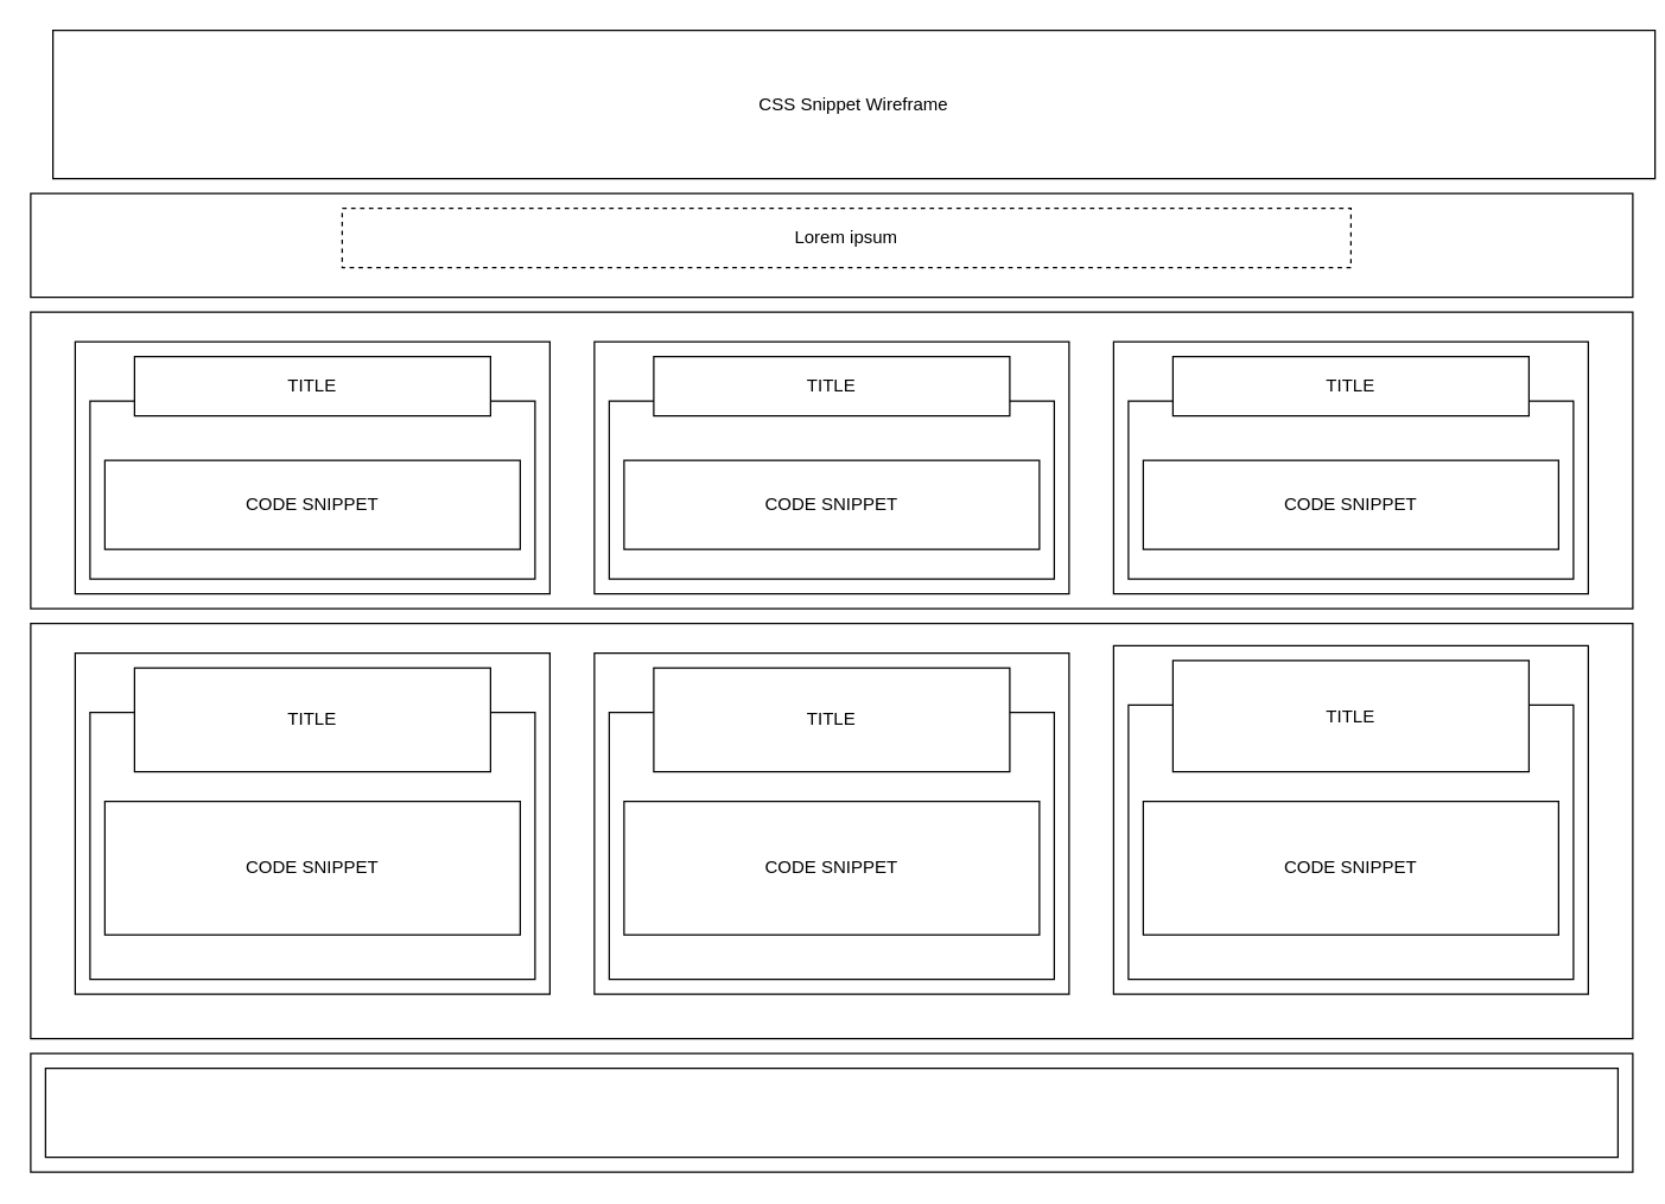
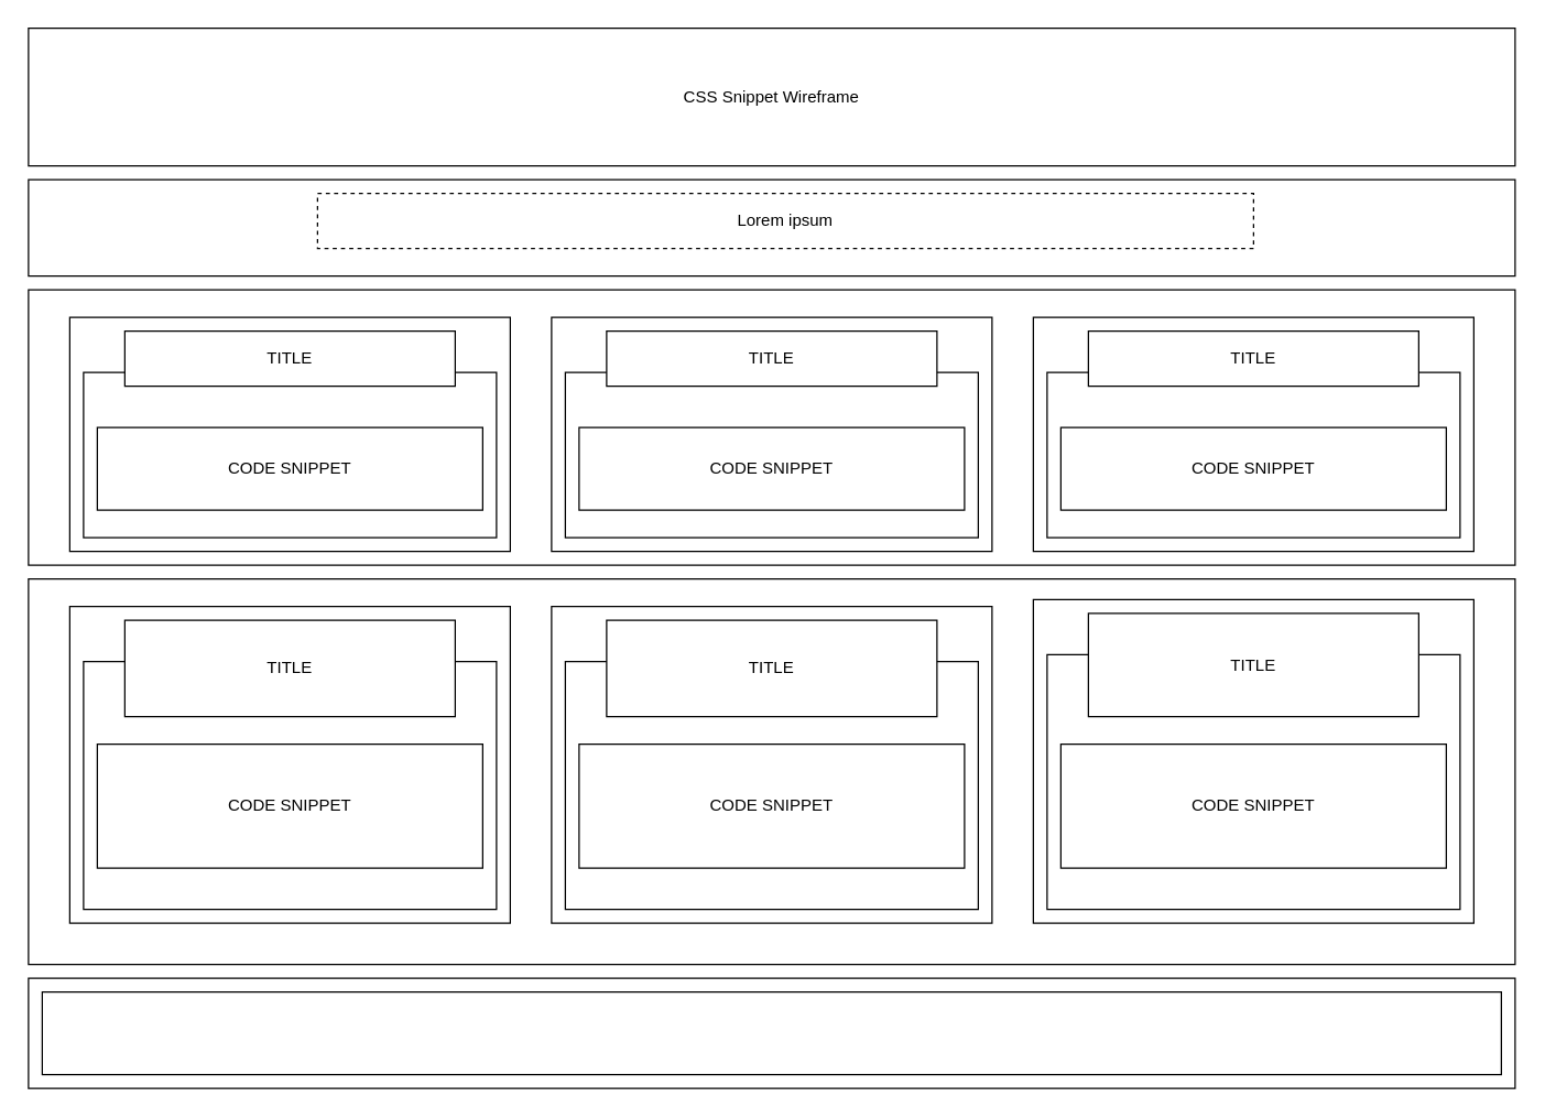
- <mxCell id="2" value="CSS Snippet Wireframe" style="rounded=0;whiteSpace=wrap;html=1;sketch=0;" parent="1" vertex="1"><mxGeometry x="35" y="20" width="1080" height="100" as="geometry" /></mxCell>
+ <mxCell id="2" value="CSS Snippet Wireframe" style="rounded=0;whiteSpace=wrap;html=1;sketch=0;" parent="1" vertex="1"><mxGeometry x="20" y="20" width="1080" height="100" as="geometry" /></mxCell>
